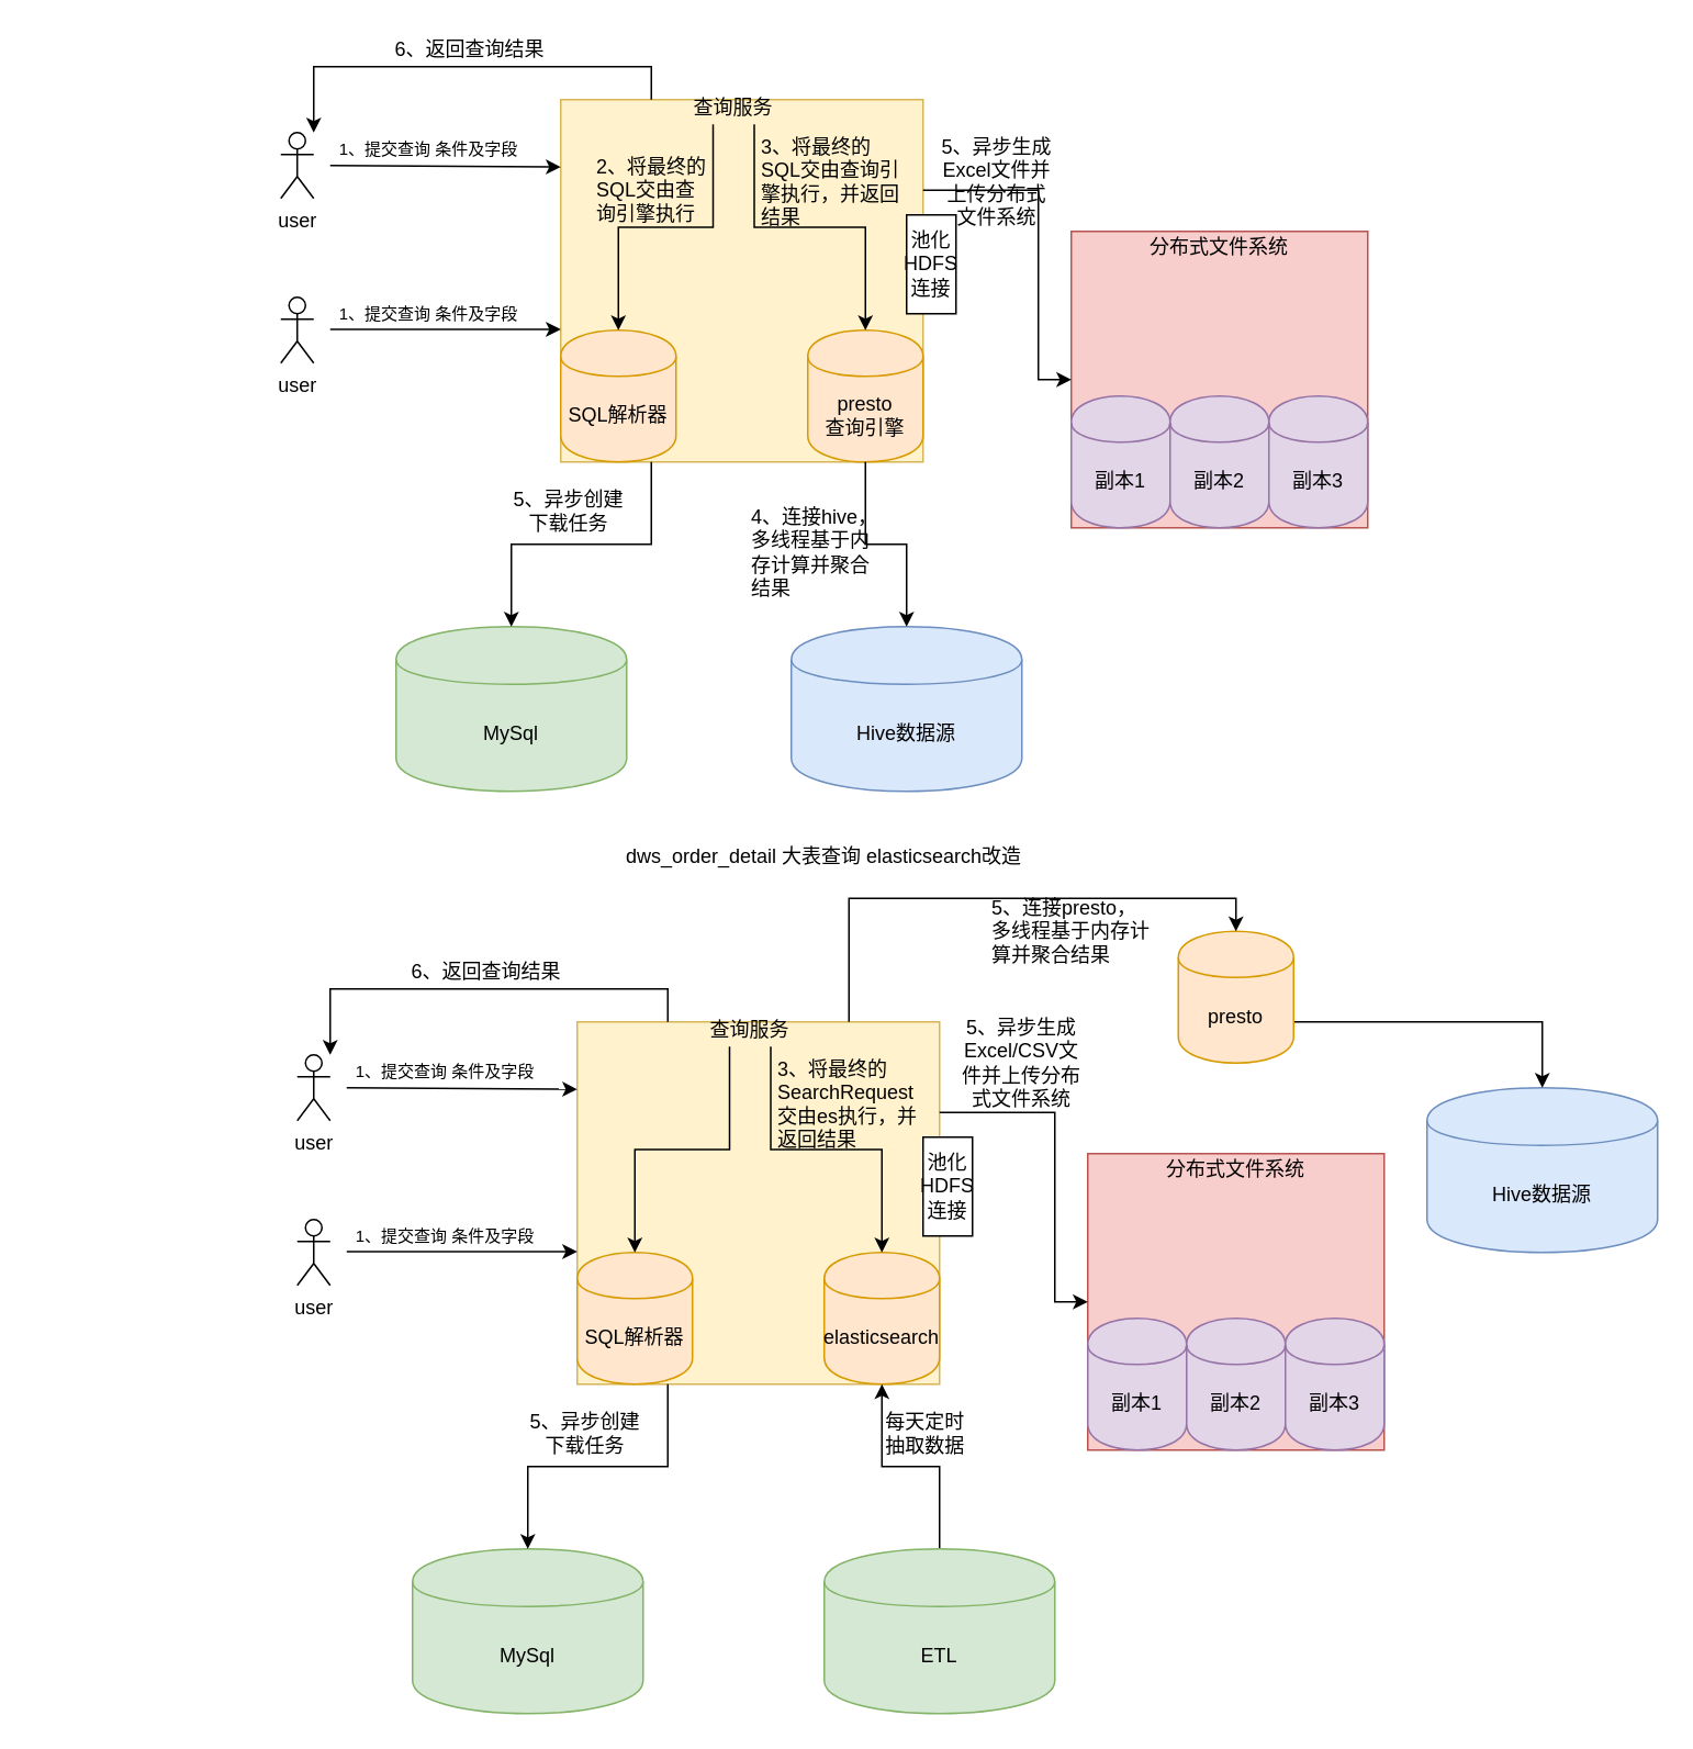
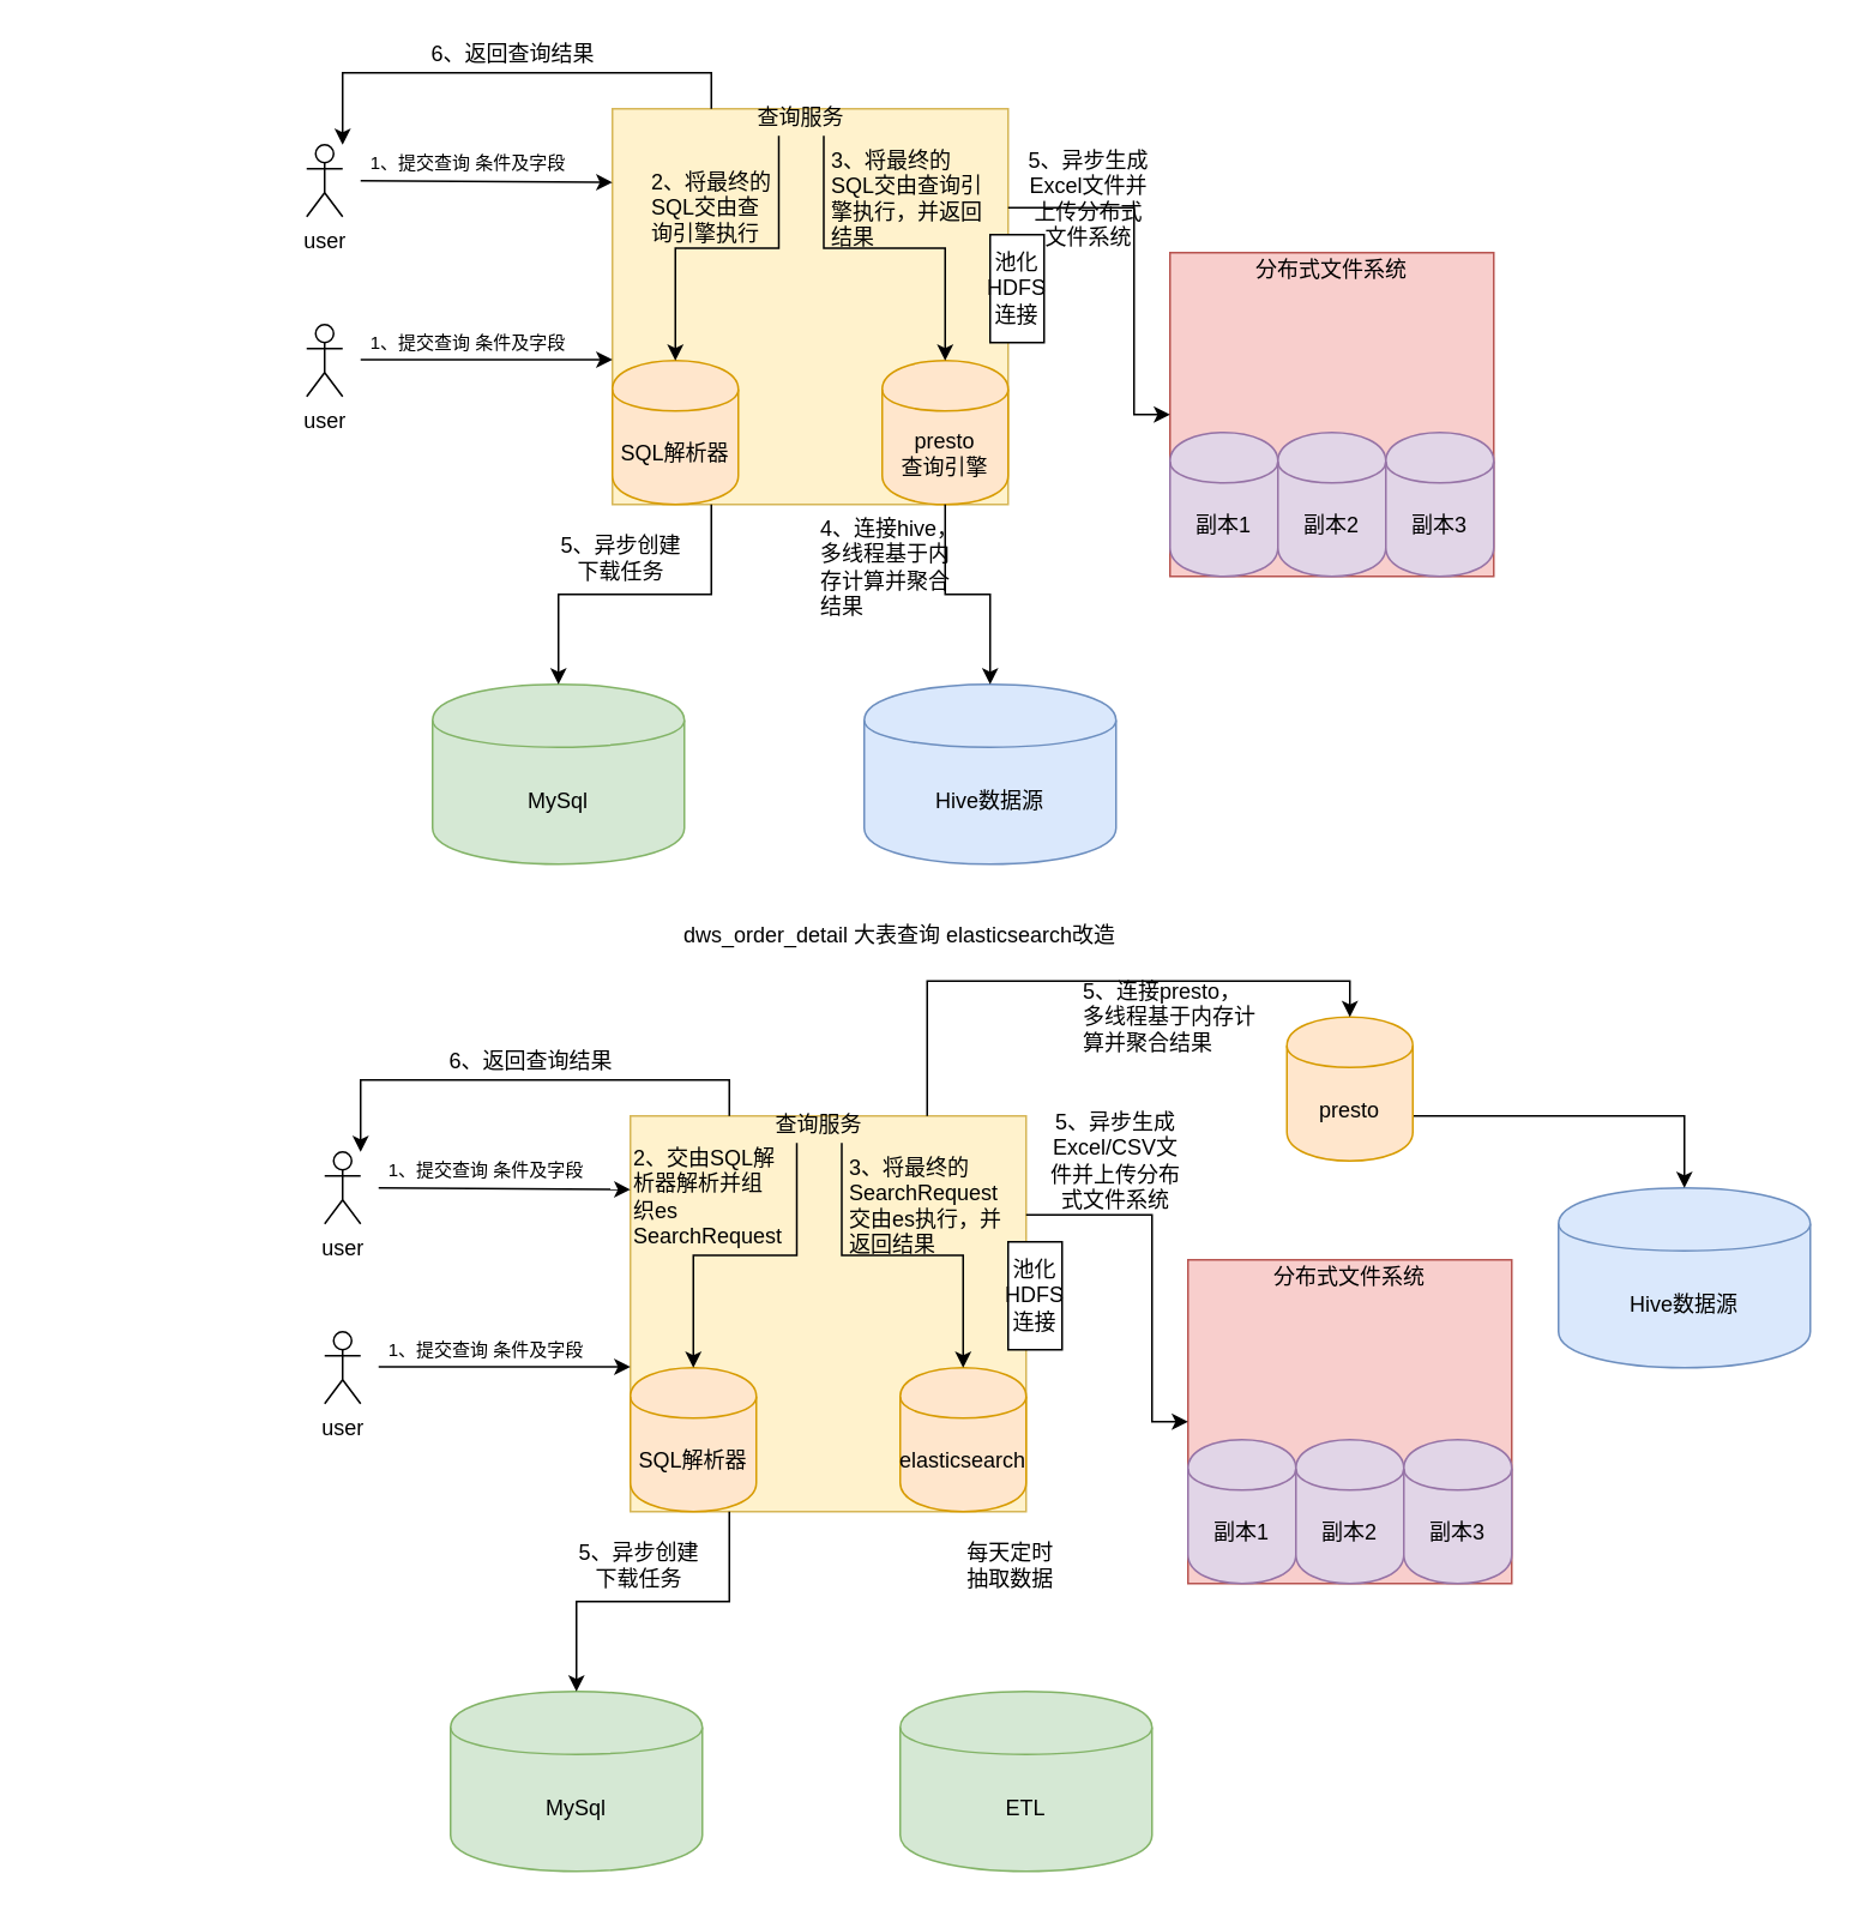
- <mxCell id="29" value="4、连接hive，多线程基于内存计算并聚合结果" style="text;html=1;strokeColor=none;fillColor=none;align=left;verticalAlign=middle;whiteSpace=wrap;rounded=0;" parent="1" vertex="1"><mxGeometry x="454" y="300" width="80" height="70" as="geometry" /></mxCell>
+ <mxCell id="29" value="4、连接hive，多线程基于内存计算并聚合结果" style="text;html=1;strokeColor=none;fillColor=none;align=left;verticalAlign=middle;whiteSpace=wrap;rounded=0;" parent="1" vertex="1"><mxGeometry x="454" y="280" width="80" height="70" as="geometry" /></mxCell>
+ <mxCell id="47" value="2、交由SQL解析器解析并组织es SearchRequest" style="text;html=1;strokeColor=none;fillColor=none;align=left;verticalAlign=middle;whiteSpace=wrap;rounded=0;" vertex="1" parent="43"><mxGeometry y="5" width="70" height="80" as="geometry" /></mxCell>
- <mxCell id="69" style="edgeStyle=orthogonalEdgeStyle;rounded=0;orthogonalLoop=1;jettySize=auto;html=1;exitX=0.5;exitY=0;exitDx=0;exitDy=0;entryX=0.5;entryY=1;entryDx=0;entryDy=0;" edge="1" parent="1" source="70" target="46"><mxGeometry relative="1" as="geometry" /></mxCell>
